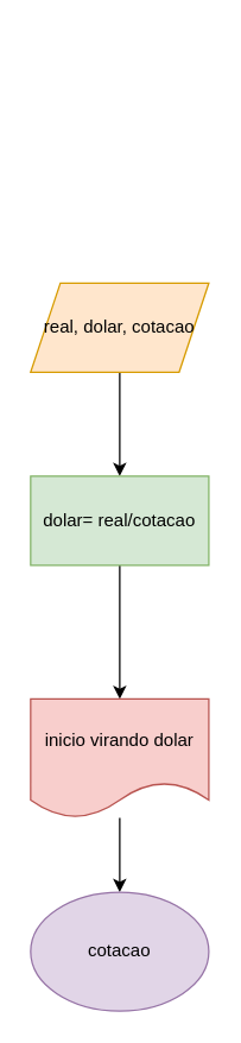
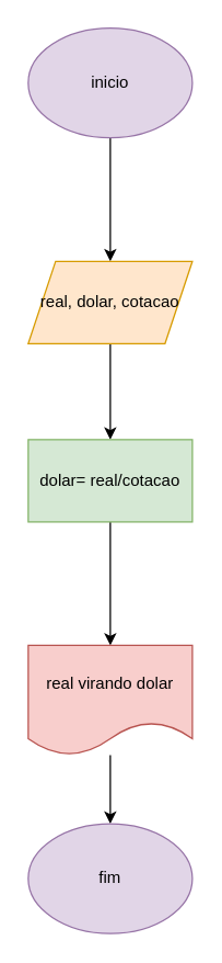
+ <mxCell id="3" value="inicio" style="ellipse;whiteSpace=wrap;html=1;fillColor=#e1d5e7;strokeColor=#9673a6;" vertex="1" parent="1"><mxGeometry x="20" y="20" width="120" height="80" as="geometry" /></mxCell>
+ <mxCell id="2" value="" style="edgeStyle=orthogonalEdgeStyle;rounded=0;orthogonalLoop=1;jettySize=auto;html=1;" edge="1" parent="1" source="3" target="5"><mxGeometry relative="1" as="geometry" /></mxCell>
- <mxCell id="9" value="inicio virando dolar" style="shape=document;whiteSpace=wrap;html=1;boundedLbl=1;fillColor=#f8cecc;strokeColor=#b85450;" vertex="1" parent="1"><mxGeometry x="20" y="470" width="120" height="80" as="geometry" /></mxCell>
+ <mxCell id="9" value="real virando dolar" style="shape=document;whiteSpace=wrap;html=1;boundedLbl=1;fillColor=#f8cecc;strokeColor=#b85450;" vertex="1" parent="1"><mxGeometry x="20" y="470" width="120" height="80" as="geometry" /></mxCell>
- <mxCell id="10" value="cotacao" style="ellipse;whiteSpace=wrap;html=1;fillColor=#e1d5e7;strokeColor=#9673a6;" vertex="1" parent="1"><mxGeometry x="20" y="600" width="120" height="80" as="geometry" /></mxCell>
+ <mxCell id="10" value="fim" style="ellipse;whiteSpace=wrap;html=1;fillColor=#e1d5e7;strokeColor=#9673a6;" vertex="1" parent="1"><mxGeometry x="20" y="600" width="120" height="80" as="geometry" /></mxCell>
